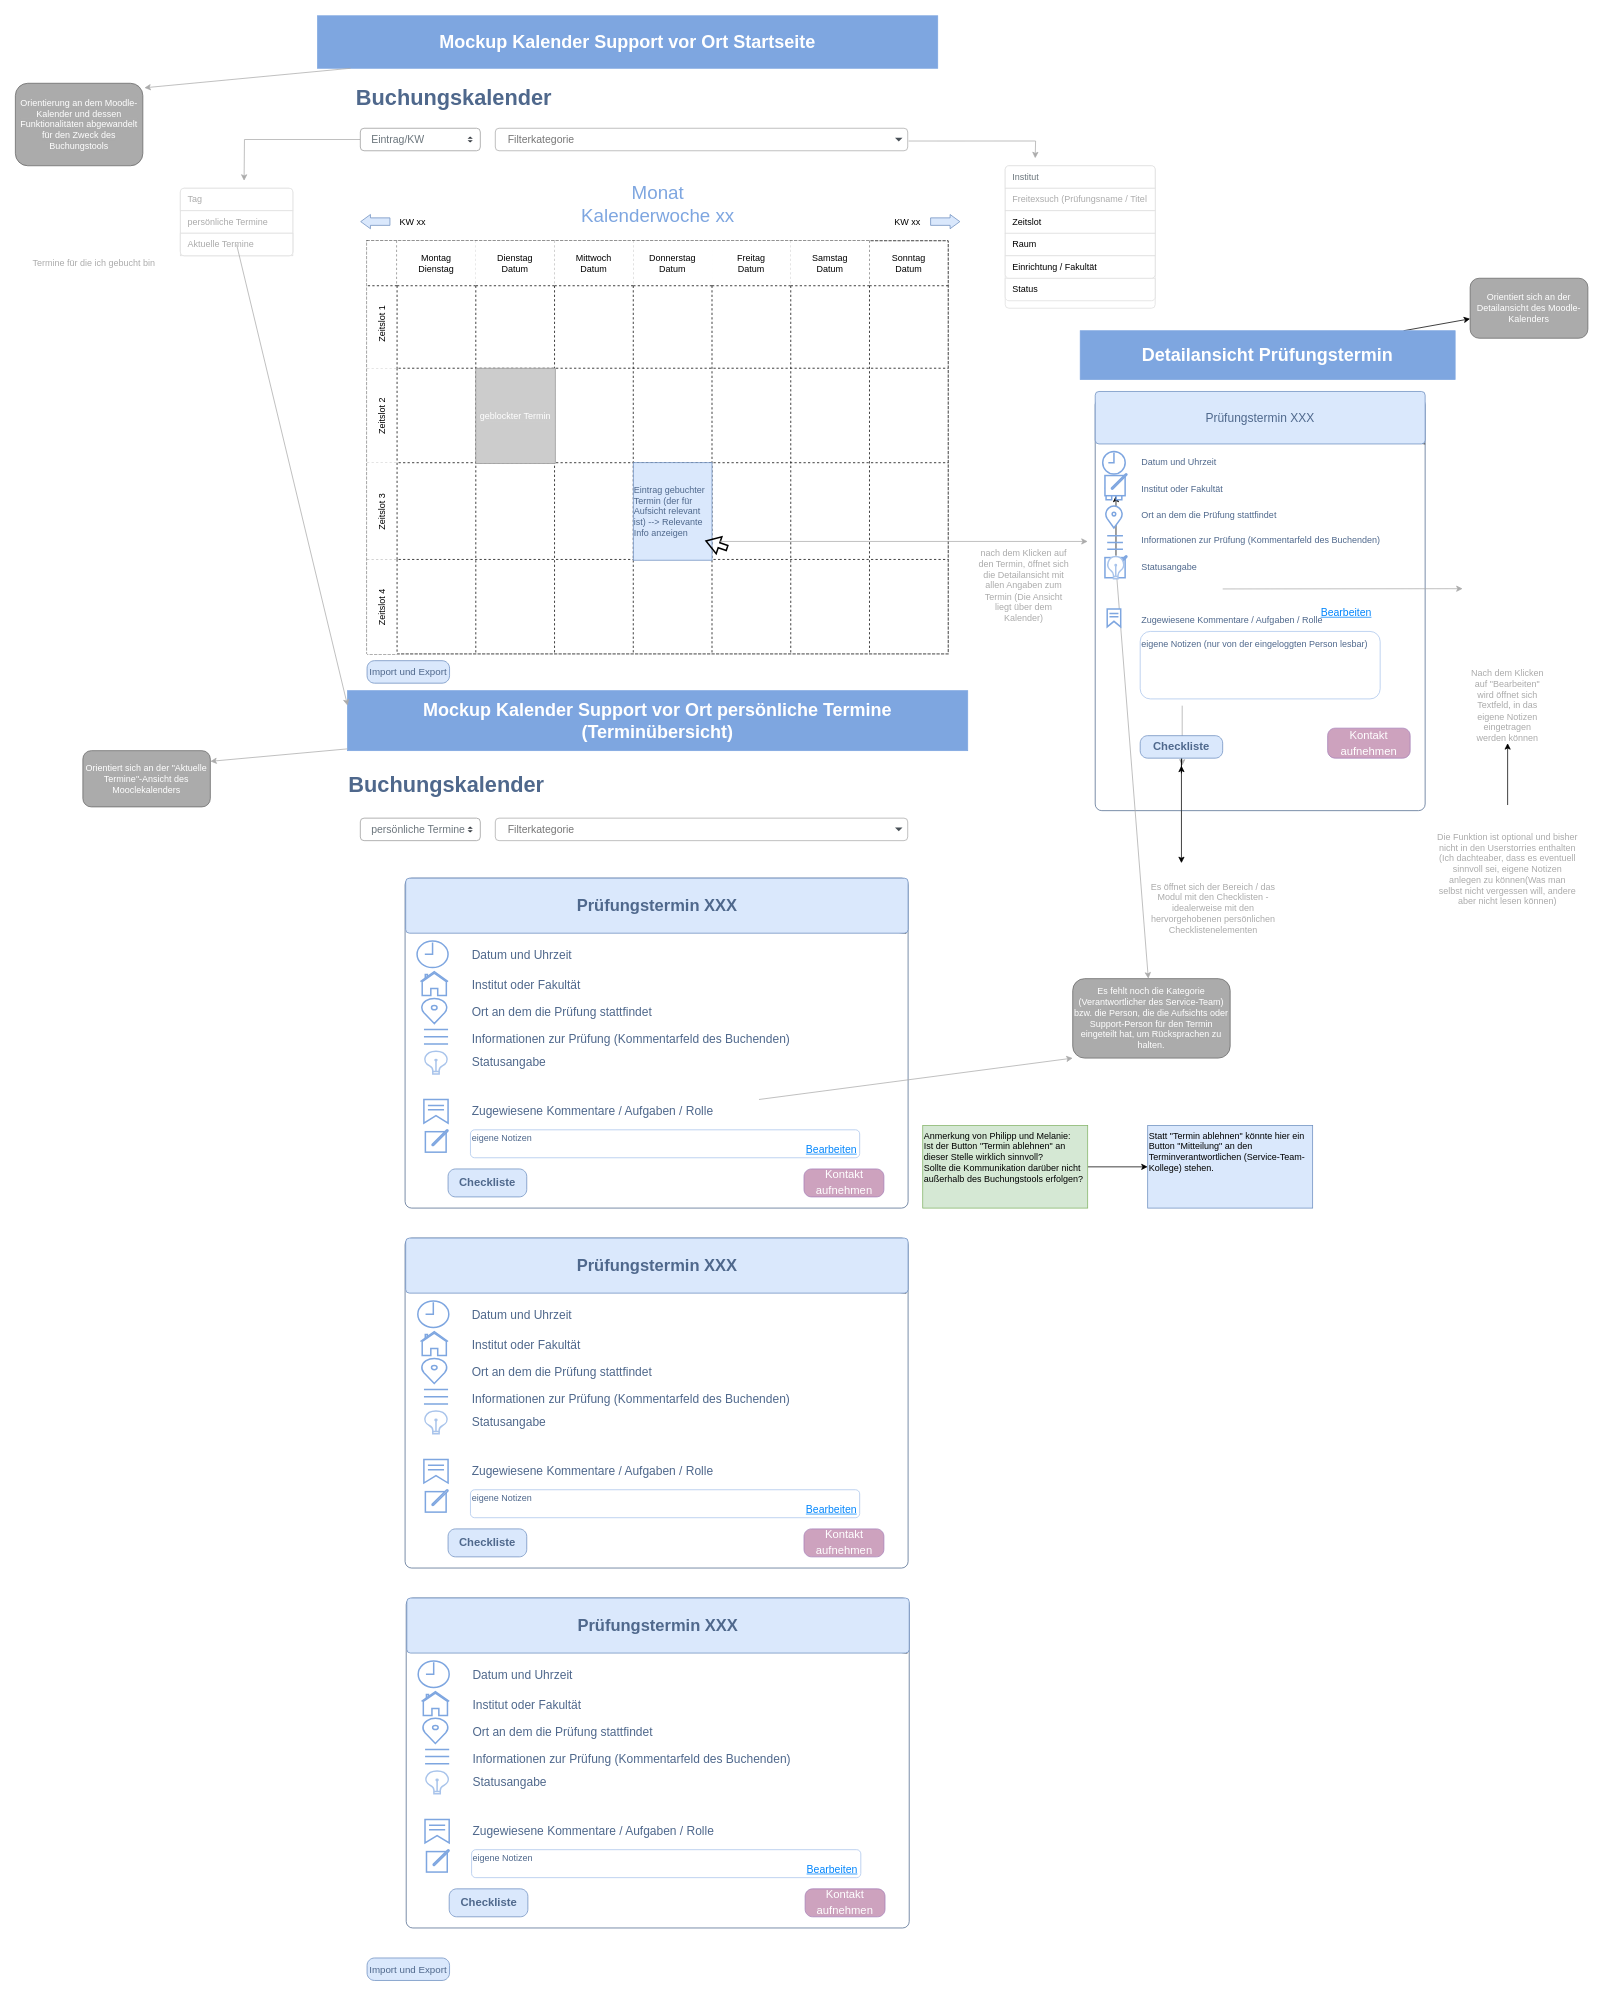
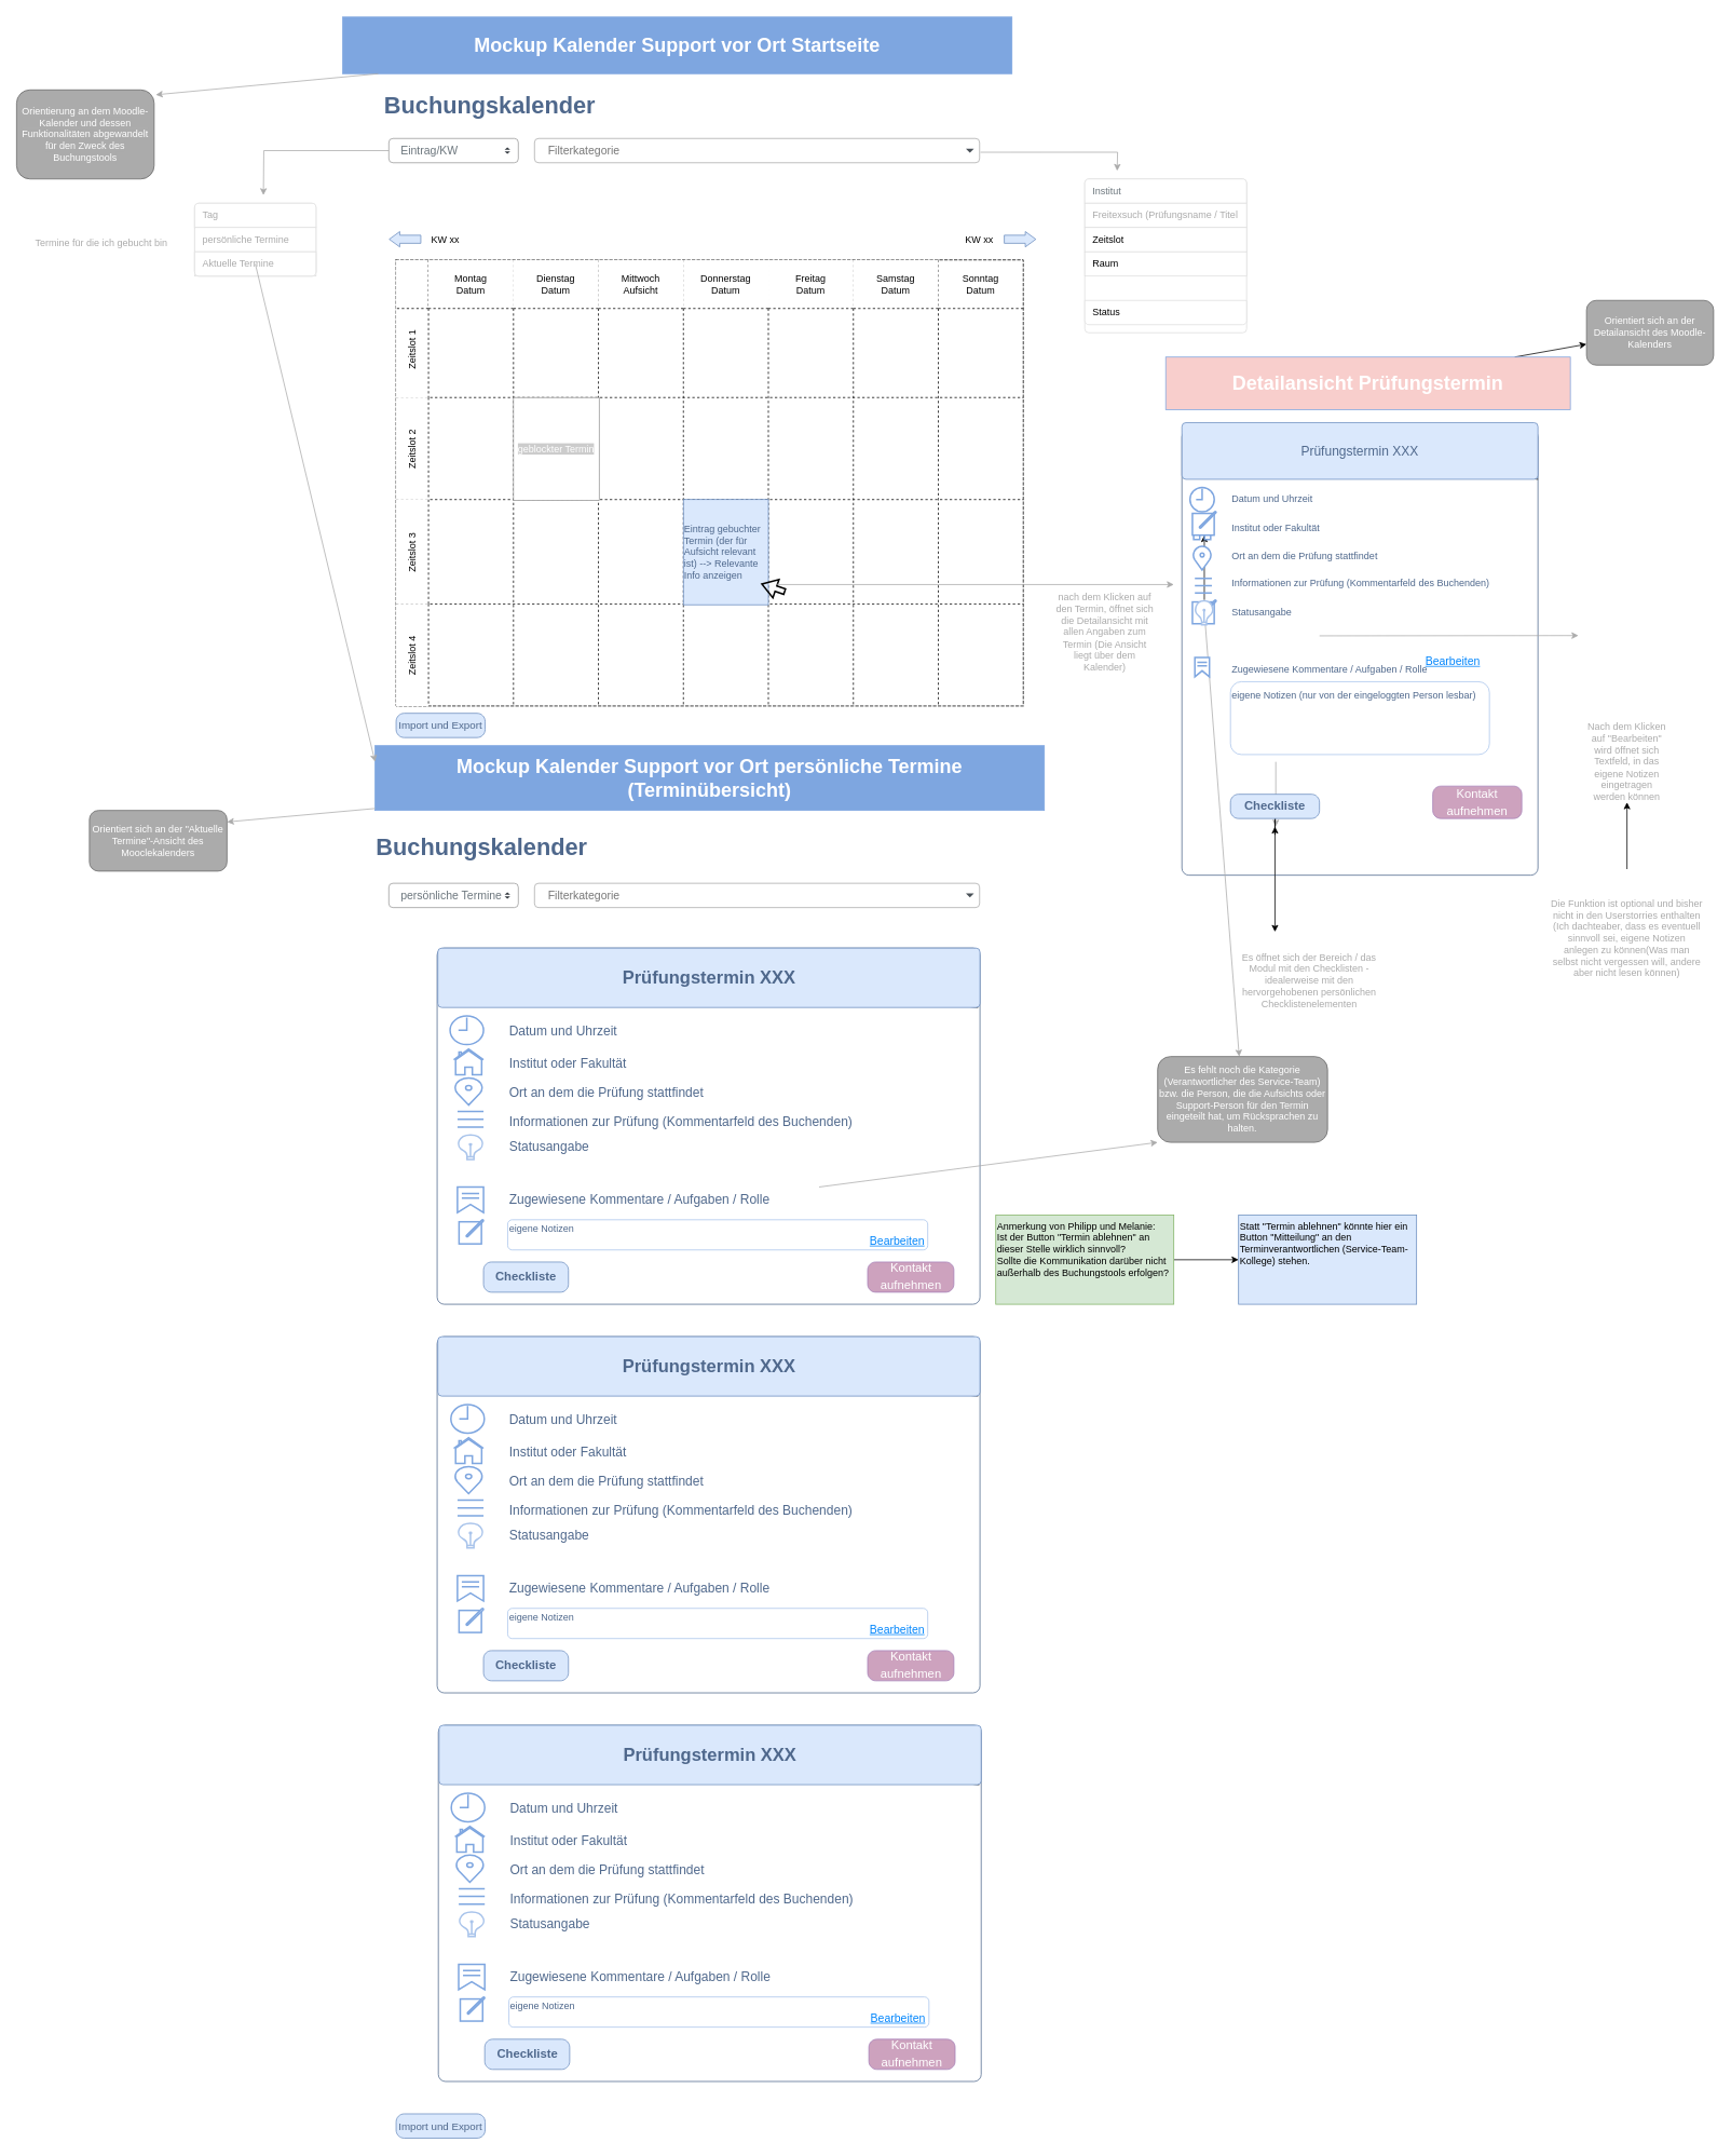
- <mxCell id="43" value="&lt;div&gt;&lt;font style=&quot;font-size: 25px;&quot;&gt;Monat&lt;br&gt;&lt;/font&gt;&lt;/div&gt;&lt;div&gt;&lt;font style=&quot;font-size: 25px;&quot;&gt;Kalenderwoche xx&lt;/font&gt;&lt;/div&gt;" style="text;html=1;align=center;verticalAlign=middle;whiteSpace=wrap;rounded=0;fontColor=#7EA6E0;" parent="1" vertex="1"><mxGeometry x="731.5" y="240" width="290" height="60" as="geometry" /></mxCell>
- <mxCell id="6" value="Montag&#10;Dienstag" style="swimlane;swimlaneHead=0;swimlaneBody=0;fontStyle=0;connectable=0;startSize=60;collapsible=0;recursiveResize=0;expand=0;dashed=1;" parent="5" vertex="1"><mxGeometry x="40" width="105" height="170" as="geometry"><mxRectangle width="105" height="170" as="alternateBounds" /></mxGeometry></mxCell>
+ <mxCell id="6" value="Montag&#10;Datum" style="swimlane;swimlaneHead=0;swimlaneBody=0;fontStyle=0;connectable=0;startSize=60;collapsible=0;recursiveResize=0;expand=0;dashed=1;" parent="5" vertex="1"><mxGeometry x="40" width="105" height="170" as="geometry"><mxRectangle width="105" height="170" as="alternateBounds" /></mxGeometry></mxCell>
- <mxCell id="8" value="Mittwoch&#10;Datum" style="swimlane;swimlaneHead=0;swimlaneBody=0;fontStyle=0;connectable=0;startSize=60;collapsible=0;recursiveResize=0;expand=0;dashed=1;" parent="5" vertex="1"><mxGeometry x="250" width="105" height="170" as="geometry"><mxRectangle width="105" height="170" as="alternateBounds" /></mxGeometry></mxCell>
+ <mxCell id="8" value="Mittwoch&#10;Aufsicht" style="swimlane;swimlaneHead=0;swimlaneBody=0;fontStyle=0;connectable=0;startSize=60;collapsible=0;recursiveResize=0;expand=0;dashed=1;" parent="5" vertex="1"><mxGeometry x="250" width="105" height="170" as="geometry"><mxRectangle width="105" height="170" as="alternateBounds" /></mxGeometry></mxCell>
- <mxCell id="77" value="Termine für die ich gebucht bin " style="text;html=1;align=center;verticalAlign=middle;whiteSpace=wrap;rounded=0;fontColor=#ABABAB;" parent="1" vertex="1"><mxGeometry x="20" y="300" width="210" height="100" as="geometry" /></mxCell>
+ <mxCell id="77" value="Termine für die ich gebucht bin " style="text;html=1;align=center;verticalAlign=middle;whiteSpace=wrap;rounded=0;fontColor=#ABABAB;" parent="1" vertex="1"><mxGeometry x="20" y="250" width="210" height="100" as="geometry" /></mxCell>
- <mxCell id="57" value="Einrichtung / Fakultät" style="strokeColor=inherit;fillColor=inherit;gradientColor=inherit;fontColor=inherit;html=1;shadow=0;dashed=0;shape=mxgraph.bootstrap.bottomButton;rSize=5;perimeter=none;whiteSpace=wrap;resizeWidth=1;resizeHeight=0;align=left;spacing=10;" vertex="1" parent="51"><mxGeometry x="-4.547e-13" y="120" width="200" height="30" as="geometry" /></mxCell>
- <mxCell id="173" value="&lt;font style=&quot;font-size: 24px;&quot; color=&quot;#ffffff&quot;&gt;&lt;b&gt;Detailansicht Prüfungstermin&lt;br&gt;&lt;/b&gt;&lt;/font&gt;" style="rounded=0;whiteSpace=wrap;html=1;fillColor=#7EA6E0;strokeColor=#7EA6E0;" parent="1" vertex="1"><mxGeometry x="1440" y="440" width="500" height="65" as="geometry" /></mxCell>
+ <mxCell id="173" value="&lt;font style=&quot;font-size: 24px;&quot; color=&quot;#ffffff&quot;&gt;&lt;b&gt;Detailansicht Prüfungstermin&lt;br&gt;&lt;/b&gt;&lt;/font&gt;" style="rounded=0;whiteSpace=wrap;html=1;fillColor=#f8cecc;strokeColor=#7EA6E0;" parent="1" vertex="1"><mxGeometry x="1440" y="440" width="500" height="65" as="geometry" /></mxCell>
- <mxCell id="16" value="&lt;font style=&quot;background-color: rgb(204, 204, 204);&quot; color=&quot;#ffffff&quot;&gt;geblockter Termin&lt;/font&gt;" style="rounded=0;whiteSpace=wrap;html=1;strokeColor=#969696;fillColor=#CCCCCC;" parent="15" vertex="1"><mxGeometry width="106" height="127" as="geometry" /></mxCell>
+ <mxCell id="16" value="&lt;font style=&quot;background-color: rgb(204, 204, 204);&quot; color=&quot;#ffffff&quot;&gt;geblockter Termin&lt;/font&gt;" style="rounded=0;whiteSpace=wrap;html=1;strokeColor=#969696;fillColor=#ffffff;" parent="15" vertex="1"><mxGeometry width="106" height="127" as="geometry" /></mxCell>
